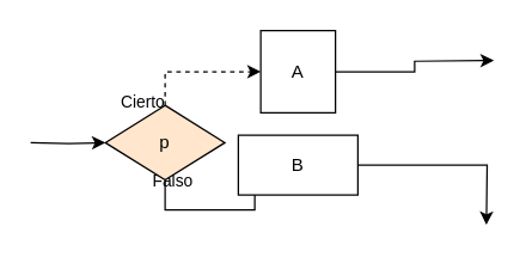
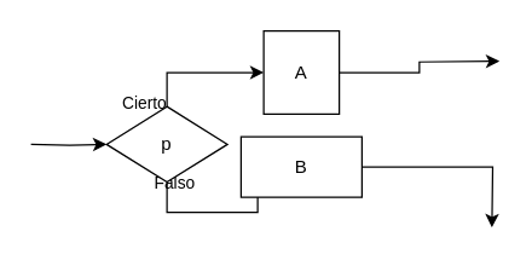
- <mxCell id="2" style="edgeStyle=orthogonalEdgeStyle;rounded=0;orthogonalLoop=1;jettySize=auto;html=1;exitX=0.5;exitY=0;exitDx=0;exitDy=0;entryX=0;entryY=0.5;entryDx=0;entryDy=0;dashed=1;" parent="1" source="7" target="9" edge="1"><mxGeometry relative="1" as="geometry" /></mxCell>
+ <mxCell id="2" style="edgeStyle=orthogonalEdgeStyle;rounded=0;orthogonalLoop=1;jettySize=auto;html=1;exitX=0.5;exitY=0;exitDx=0;exitDy=0;entryX=0;entryY=0.5;entryDx=0;entryDy=0;" parent="1" source="7" target="9" edge="1"><mxGeometry relative="1" as="geometry" /></mxCell>
- <mxCell id="7" value="p" style="rhombus;whiteSpace=wrap;html=1;fillColor=#ffe6cc;" parent="1" vertex="1"><mxGeometry x="70" y="70" width="80" height="50" as="geometry" /></mxCell>
+ <mxCell id="7" value="p" style="rhombus;whiteSpace=wrap;html=1;" parent="1" vertex="1"><mxGeometry x="70" y="70" width="80" height="50" as="geometry" /></mxCell>
